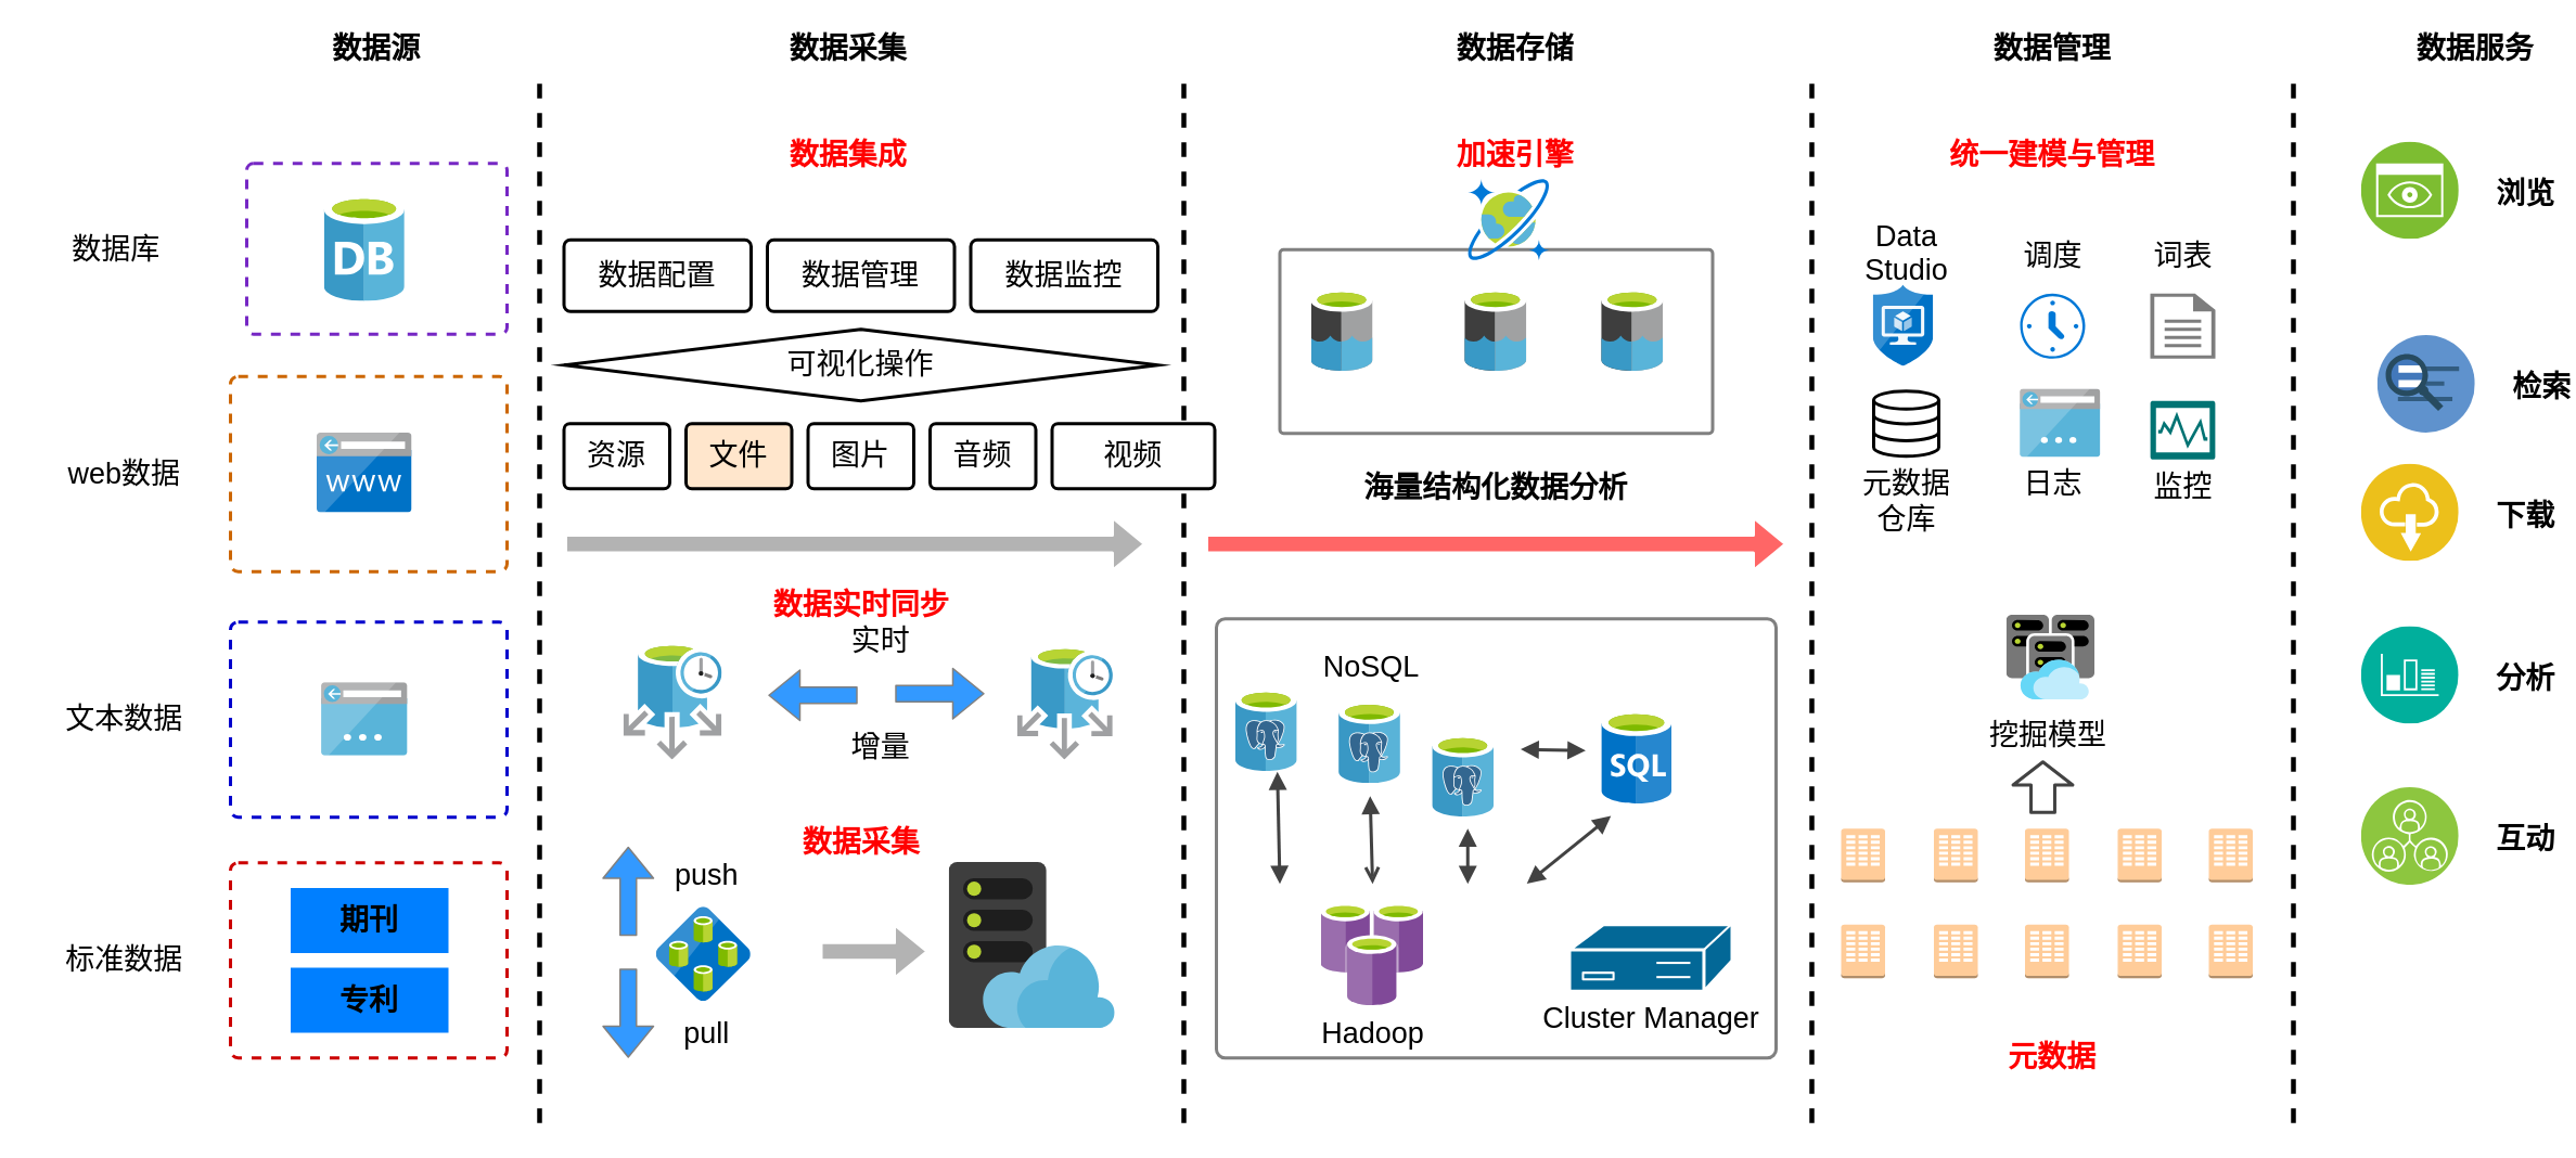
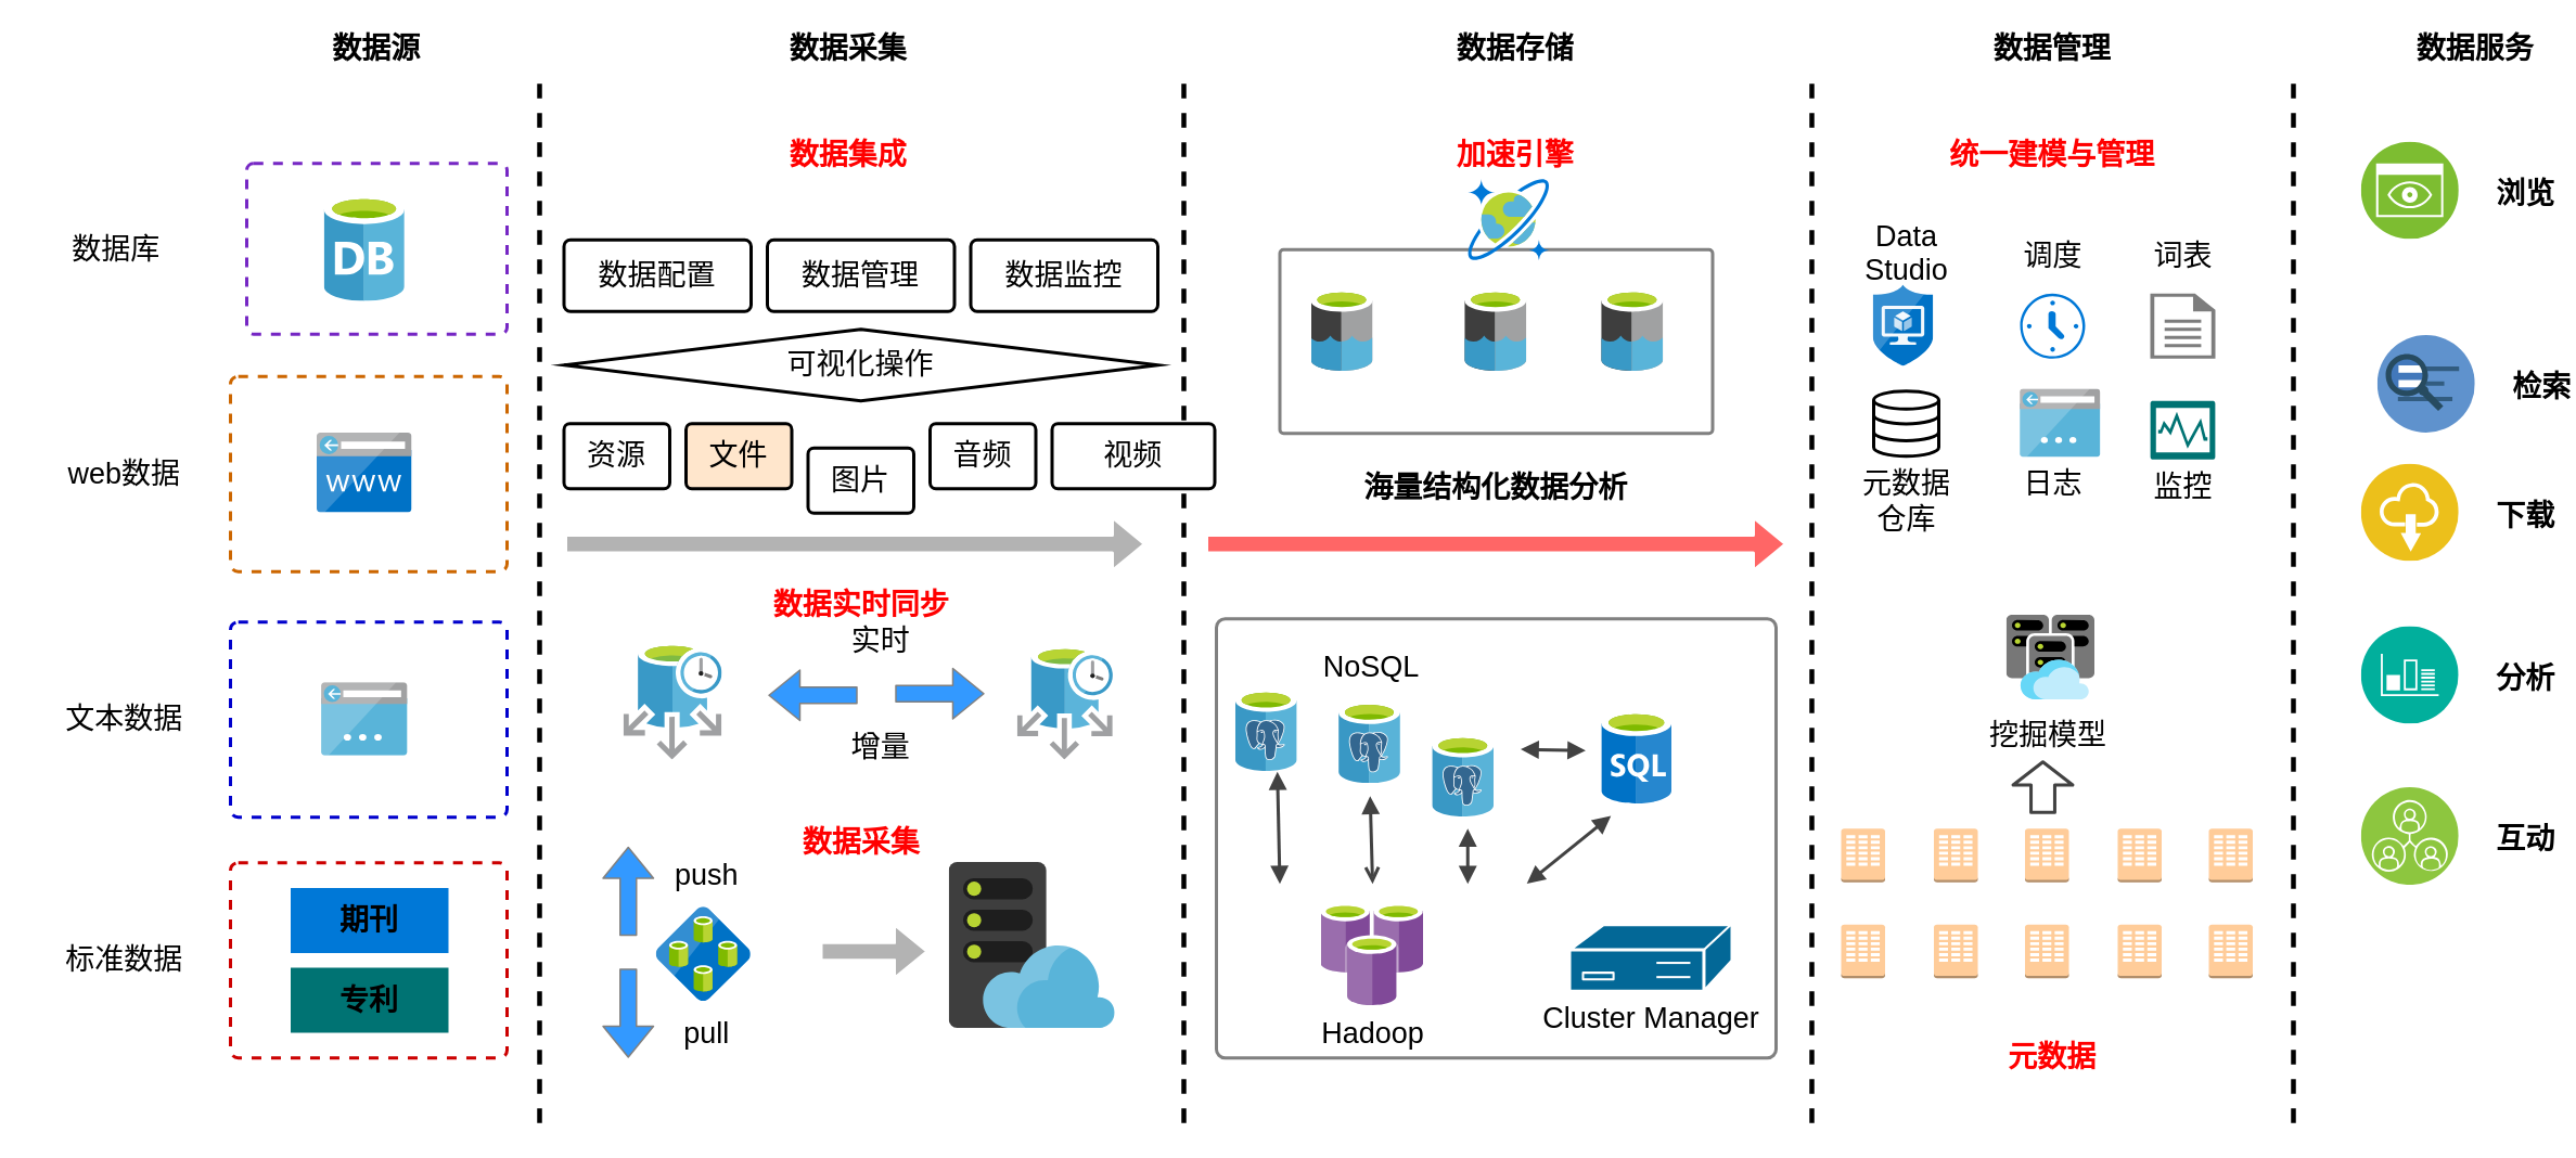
- <mxCell id="24" value="图片" style="rounded=1;whiteSpace=wrap;html=1;strokeColor=#000000;strokeWidth=2;fillColor=#ffffff;fontSize=18;fontColor=#000000;align=center;arcSize=9;" parent="1" vertex="1"><mxGeometry x="375" y="260" width="65" height="40" as="geometry" /></mxCell>
+ <mxCell id="24" value="图片" style="rounded=1;whiteSpace=wrap;html=1;strokeColor=#000000;strokeWidth=2;fillColor=#ffffff;fontSize=18;fontColor=#000000;align=center;arcSize=9;" parent="1" vertex="1"><mxGeometry x="375" y="275" width="65" height="40" as="geometry" /></mxCell>
- <mxCell id="61" value="期刊" style="rounded=0;whiteSpace=wrap;html=1;shadow=0;dashed=0;labelBackgroundColor=none;strokeColor=none;strokeWidth=2;fillColor=#007FFF;fontSize=18;fontColor=#000000;align=center;fontStyle=1" parent="1" vertex="1"><mxGeometry x="57" y="545.5" width="97" height="40" as="geometry" /></mxCell>
+ <mxCell id="61" value="期刊" style="rounded=0;whiteSpace=wrap;html=1;shadow=0;dashed=0;labelBackgroundColor=none;strokeColor=none;strokeWidth=2;fillColor=#0078d7;fontSize=18;fontColor=#000000;align=center;fontStyle=1;" parent="1" vertex="1"><mxGeometry x="57" y="545.5" width="97" height="40" as="geometry" /></mxCell>
- <mxCell id="62" value="专利" style="rounded=0;whiteSpace=wrap;html=1;shadow=0;dashed=0;labelBackgroundColor=none;strokeColor=none;strokeWidth=2;fillColor=#007FFF;fontSize=18;fontColor=#000000;align=center;fontStyle=1" parent="1" vertex="1"><mxGeometry x="57" y="594.5" width="97" height="40" as="geometry" /></mxCell>
+ <mxCell id="62" value="专利" style="rounded=0;whiteSpace=wrap;html=1;shadow=0;dashed=0;labelBackgroundColor=none;strokeColor=none;strokeWidth=2;fillColor=#007373;fontSize=18;fontColor=#000000;align=center;fontStyle=1;" parent="1" vertex="1"><mxGeometry x="57" y="594.5" width="97" height="40" as="geometry" /></mxCell>
